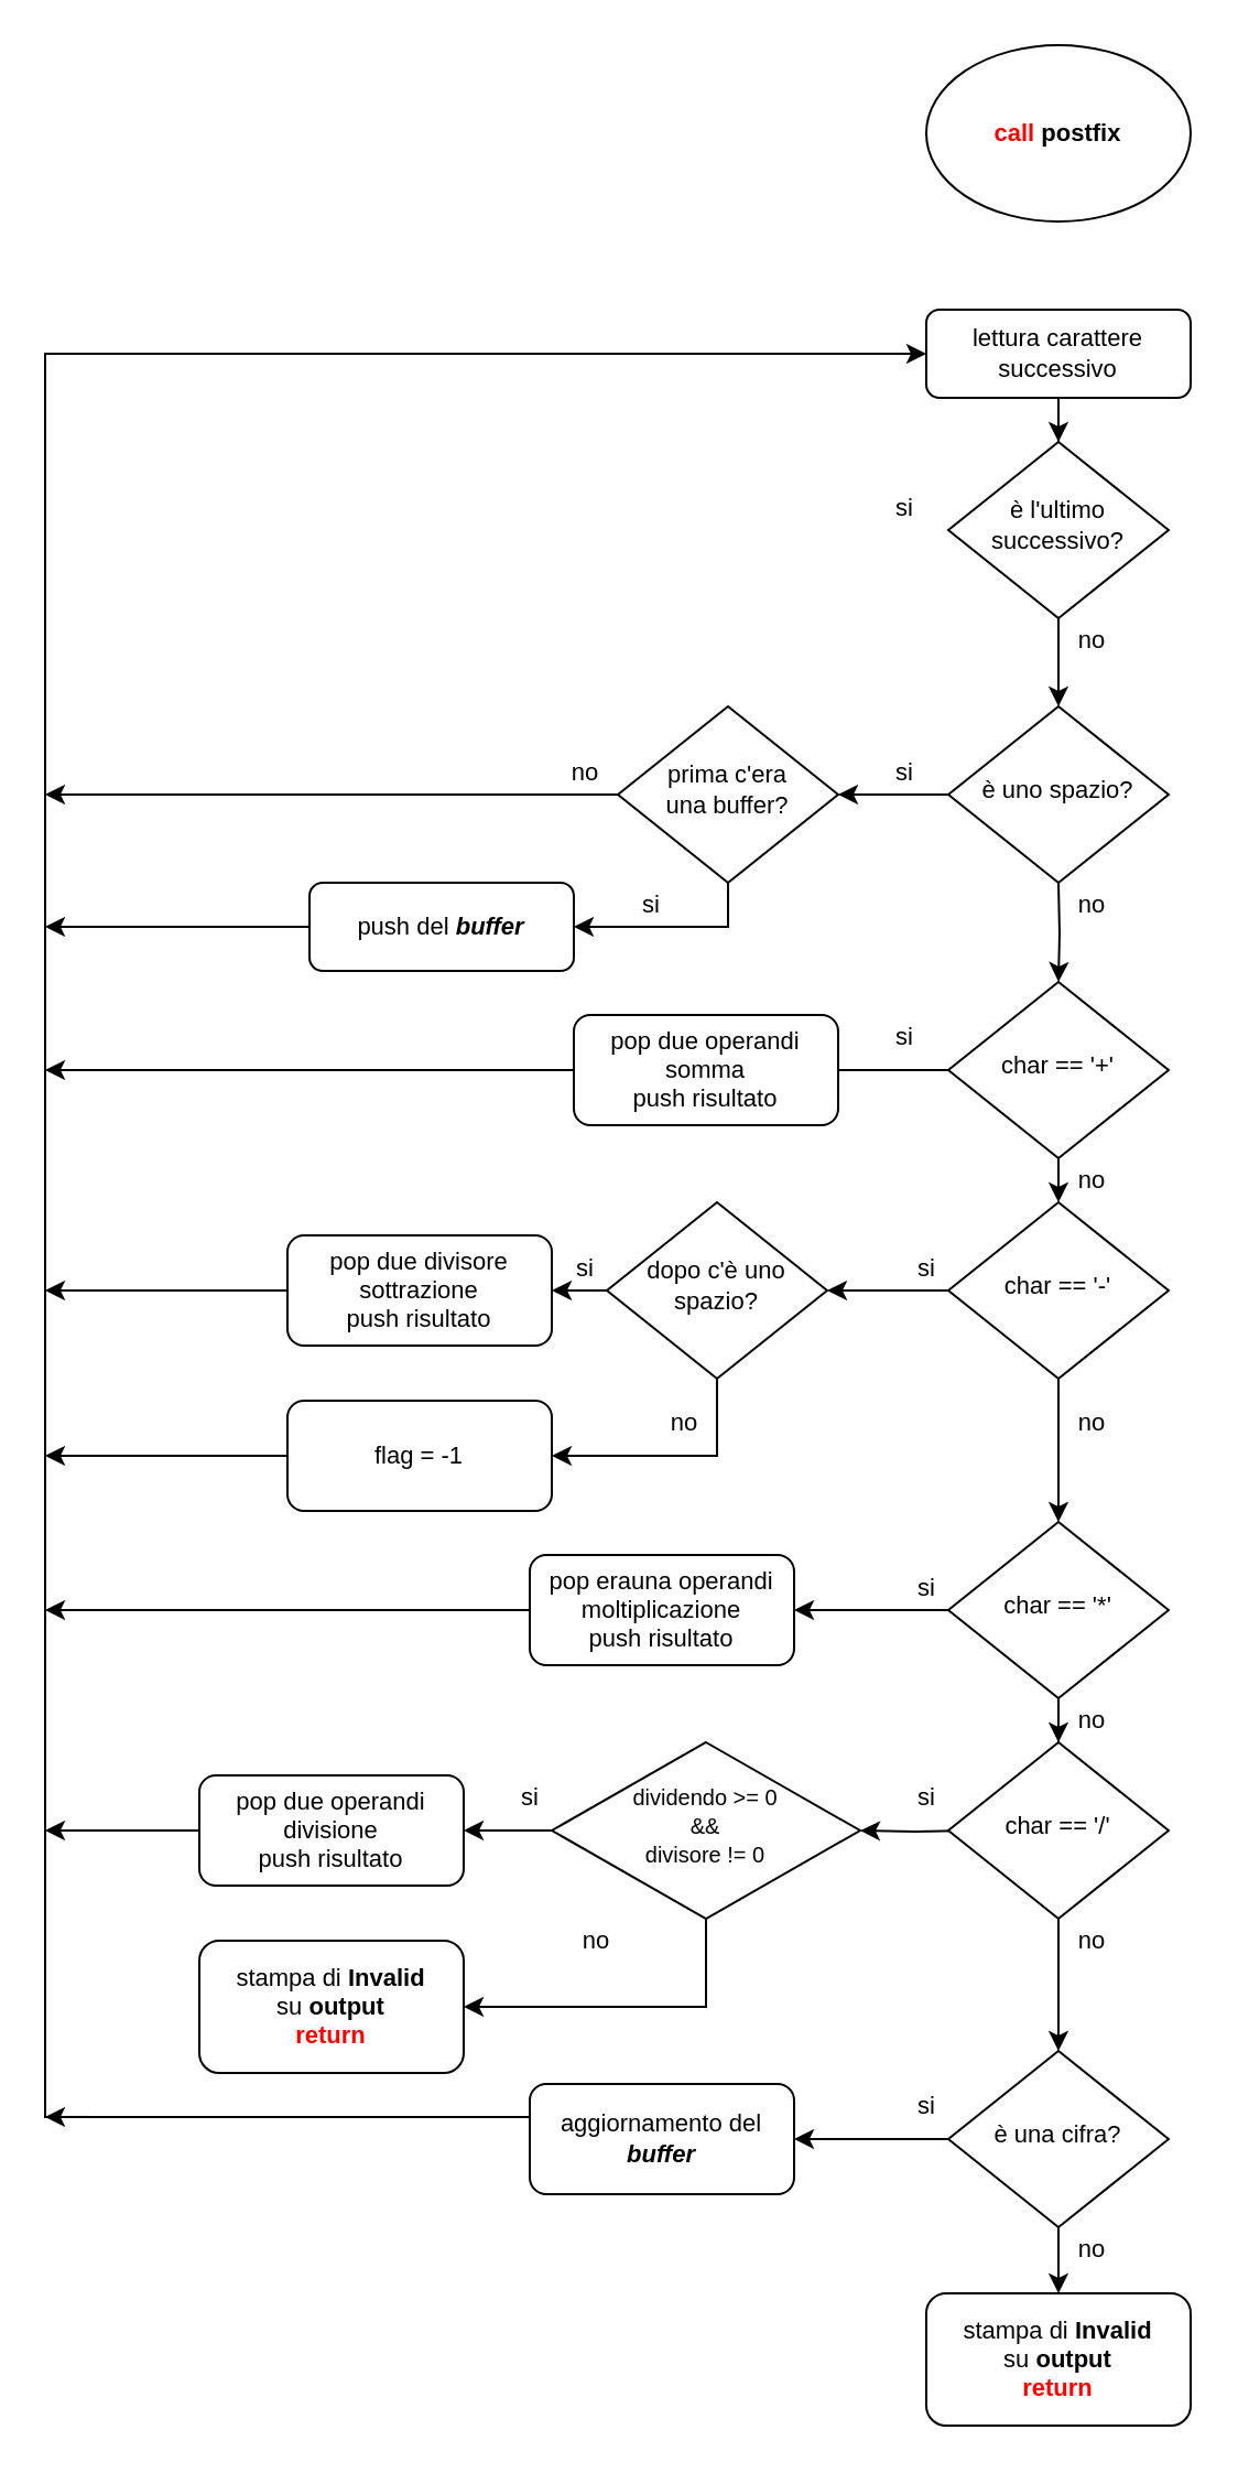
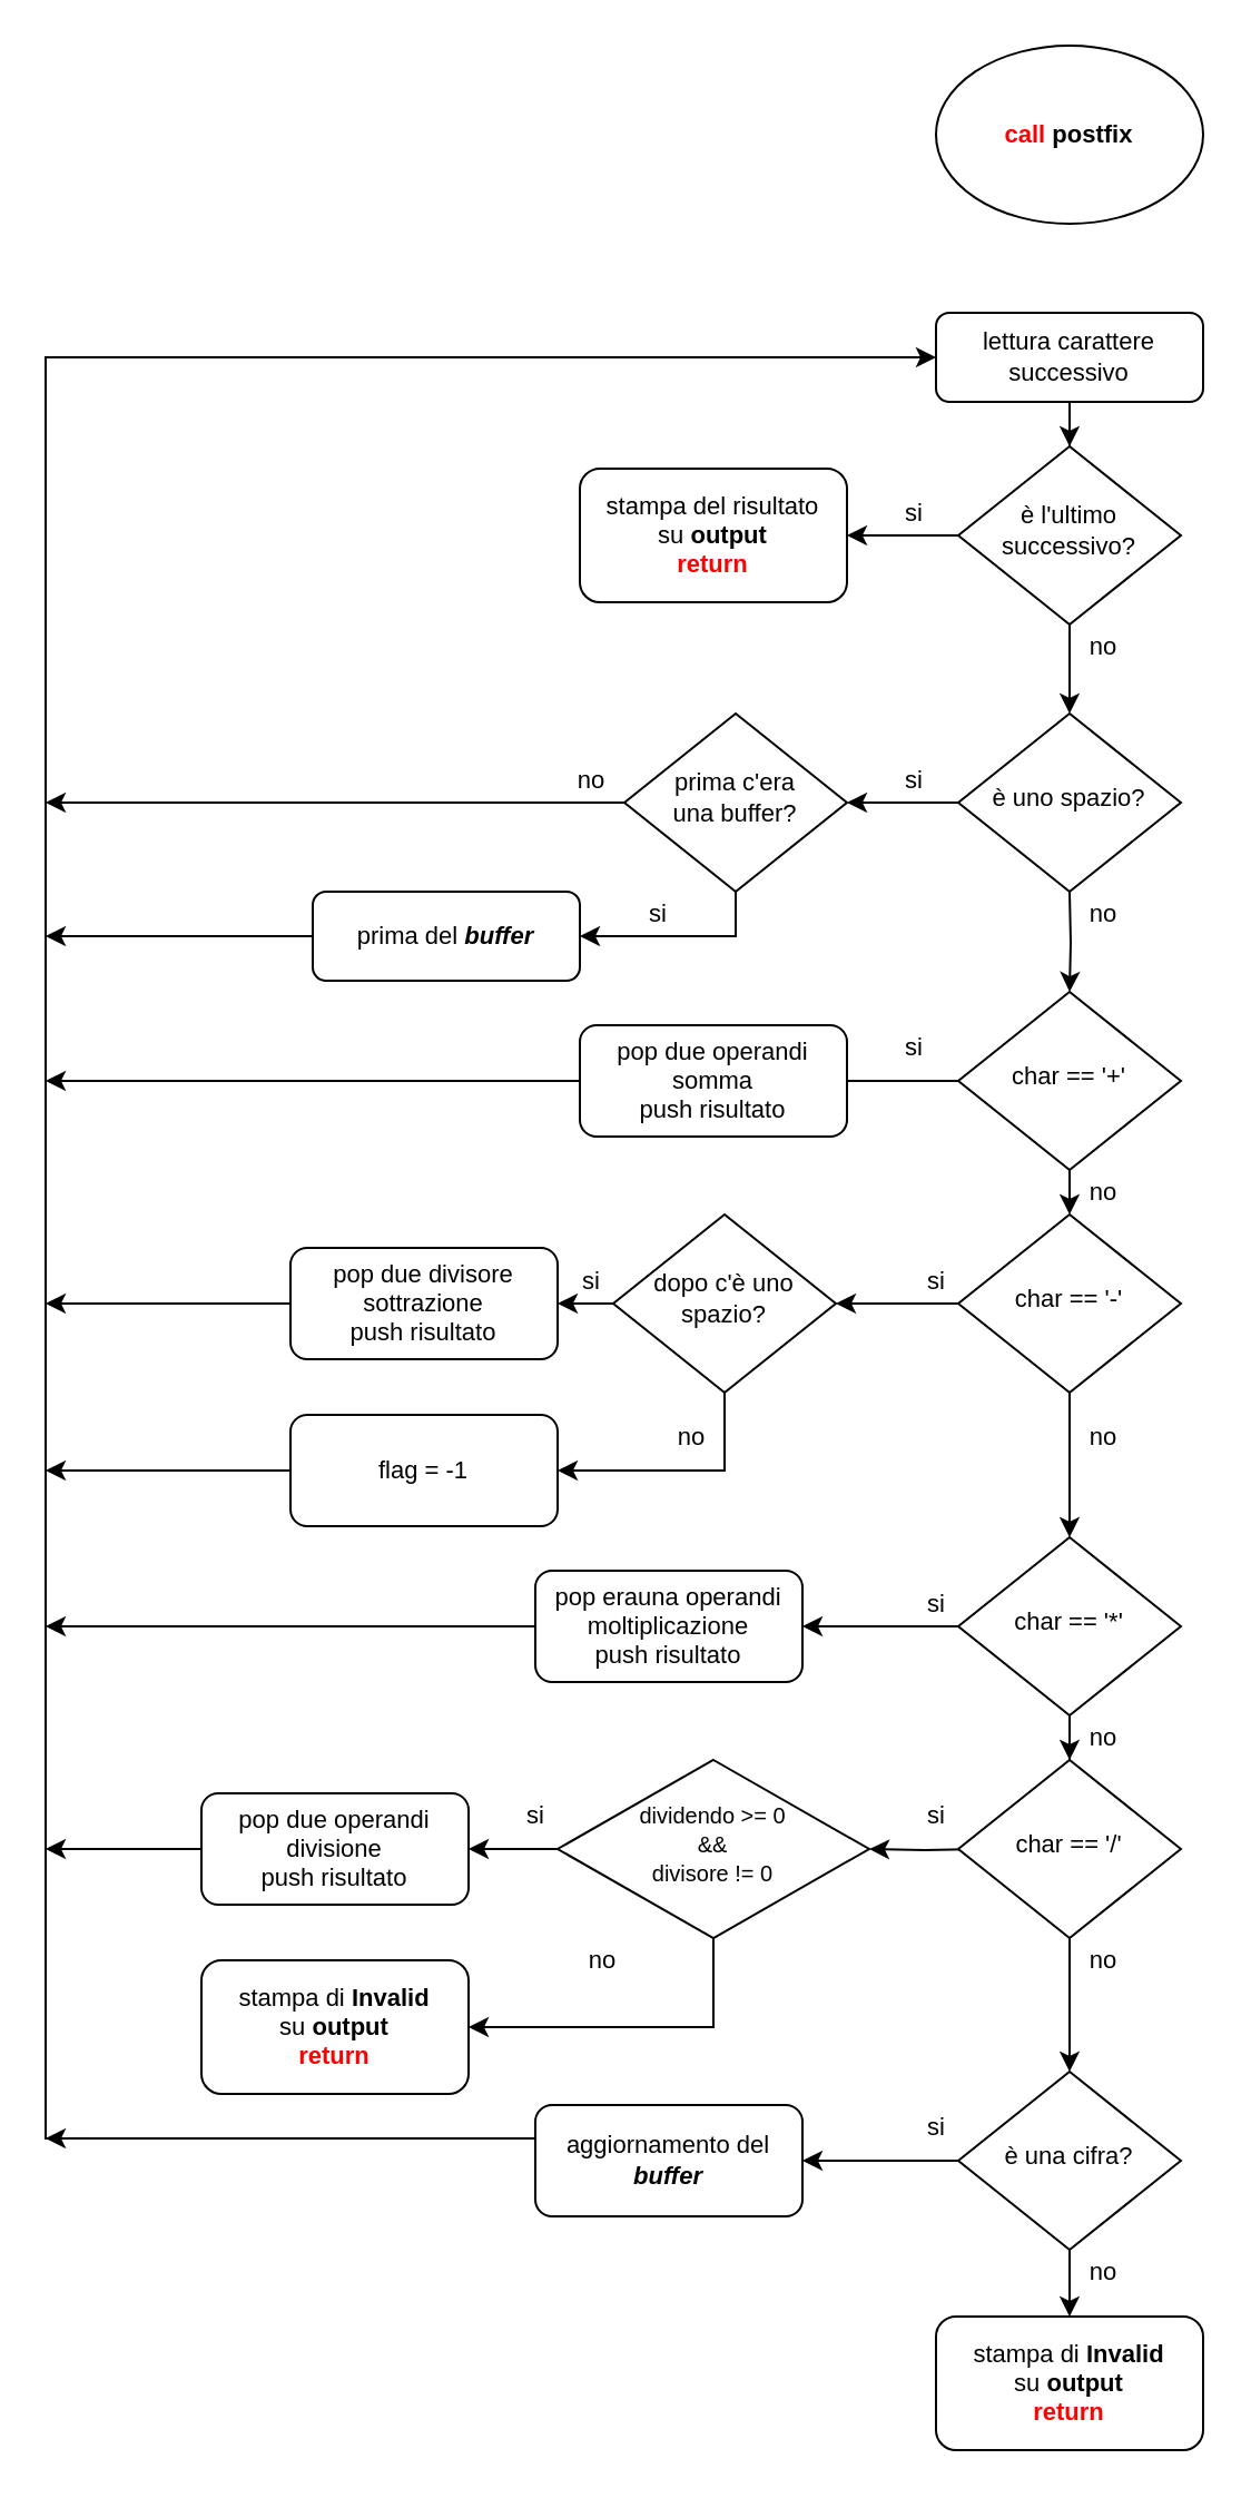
+ <mxCell id="6" value="stampa del risultato&lt;br&gt;su &lt;b&gt;output&lt;br&gt;&lt;font color=&quot;#FF0000&quot;&gt;return&lt;/font&gt;&lt;br&gt;&lt;/b&gt;" style="rounded=1;whiteSpace=wrap;html=1;fontSize=11;glass=0;strokeWidth=1;shadow=0;" vertex="1" parent="1"><mxGeometry x="260" y="210" width="120" height="60" as="geometry" /></mxCell>
+ <mxCell id="3" style="edgeStyle=orthogonalEdgeStyle;rounded=0;orthogonalLoop=1;jettySize=auto;html=1;entryX=1;entryY=0.5;entryDx=0;entryDy=0;fontSize=11;" edge="1" parent="1" source="5" target="6"><mxGeometry relative="1" as="geometry" /></mxCell>
- <mxCell id="21" value="push del &lt;i style=&quot;font-size: 11px;&quot;&gt;&lt;b style=&quot;font-size: 11px;&quot;&gt;buffer&lt;/b&gt;&lt;/i&gt;" style="rounded=1;whiteSpace=wrap;html=1;fontSize=11;glass=0;strokeWidth=1;shadow=0;" vertex="1" parent="1"><mxGeometry x="140" y="400" width="120" height="40" as="geometry" /></mxCell>
+ <mxCell id="21" value="prima del &lt;i style=&quot;font-size: 11px;&quot;&gt;&lt;b style=&quot;font-size: 11px;&quot;&gt;buffer&lt;/b&gt;&lt;/i&gt;" style="rounded=1;whiteSpace=wrap;html=1;fontSize=11;glass=0;strokeWidth=1;shadow=0;" vertex="1" parent="1"><mxGeometry x="140" y="400" width="120" height="40" as="geometry" /></mxCell>
